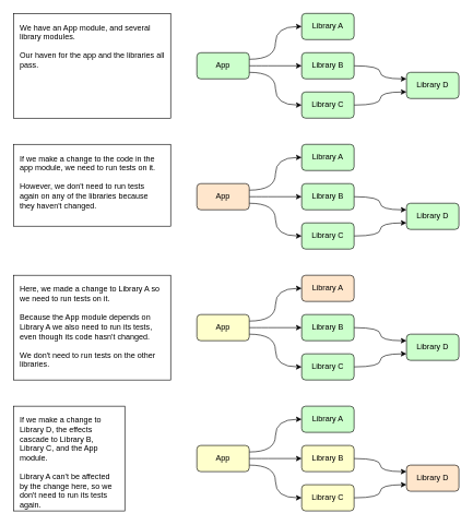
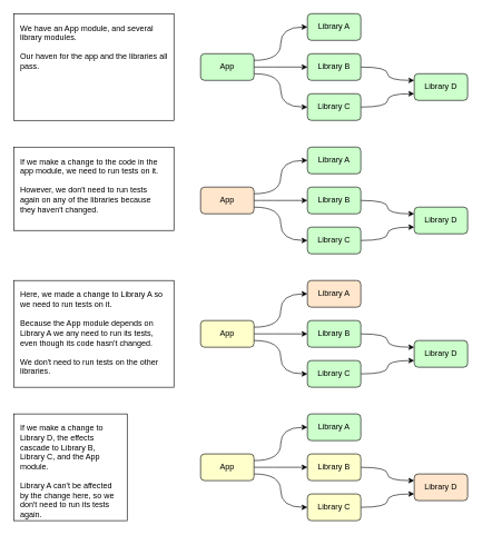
- <mxCell id="44" value="&lt;div style=&quot;font-size: 12px&quot;&gt;Here, we made a change to Library A so we need to run tests on it.&lt;/div&gt;&lt;div style=&quot;font-size: 12px&quot;&gt;&lt;br style=&quot;font-size: 12px&quot;&gt;&lt;/div&gt;&lt;div style=&quot;font-size: 12px&quot;&gt;Because the App module depends on Library A we also need to run its tests, even though its code hasn't changed.&lt;/div&gt;&lt;div style=&quot;font-size: 12px&quot;&gt;&lt;br style=&quot;font-size: 12px&quot;&gt;&lt;/div&gt;&lt;div style=&quot;font-size: 12px&quot;&gt;We don't need to run tests on the other libraries.&lt;br style=&quot;font-size: 12px&quot;&gt;&lt;/div&gt;" style="rounded=0;whiteSpace=wrap;html=1;spacing=10;align=left;verticalAlign=top;fontSize=12;" vertex="1" parent="1"><mxGeometry x="20" y="420" width="240" height="160" as="geometry" /></mxCell>
+ <mxCell id="44" value="&lt;div style=&quot;font-size: 12px&quot;&gt;Here, we made a change to Library A so we need to run tests on it.&lt;/div&gt;&lt;div style=&quot;font-size: 12px&quot;&gt;&lt;br style=&quot;font-size: 12px&quot;&gt;&lt;/div&gt;&lt;div style=&quot;font-size: 12px&quot;&gt;Because the App module depends on Library A we any need to run its tests, even though its code hasn't changed.&lt;/div&gt;&lt;div style=&quot;font-size: 12px&quot;&gt;&lt;br style=&quot;font-size: 12px&quot;&gt;&lt;/div&gt;&lt;div style=&quot;font-size: 12px&quot;&gt;We don't need to run tests on the other libraries.&lt;br style=&quot;font-size: 12px&quot;&gt;&lt;/div&gt;" style="rounded=0;whiteSpace=wrap;html=1;spacing=10;align=left;verticalAlign=top;fontSize=12;" vertex="1" parent="1"><mxGeometry x="20" y="420" width="240" height="160" as="geometry" /></mxCell>
